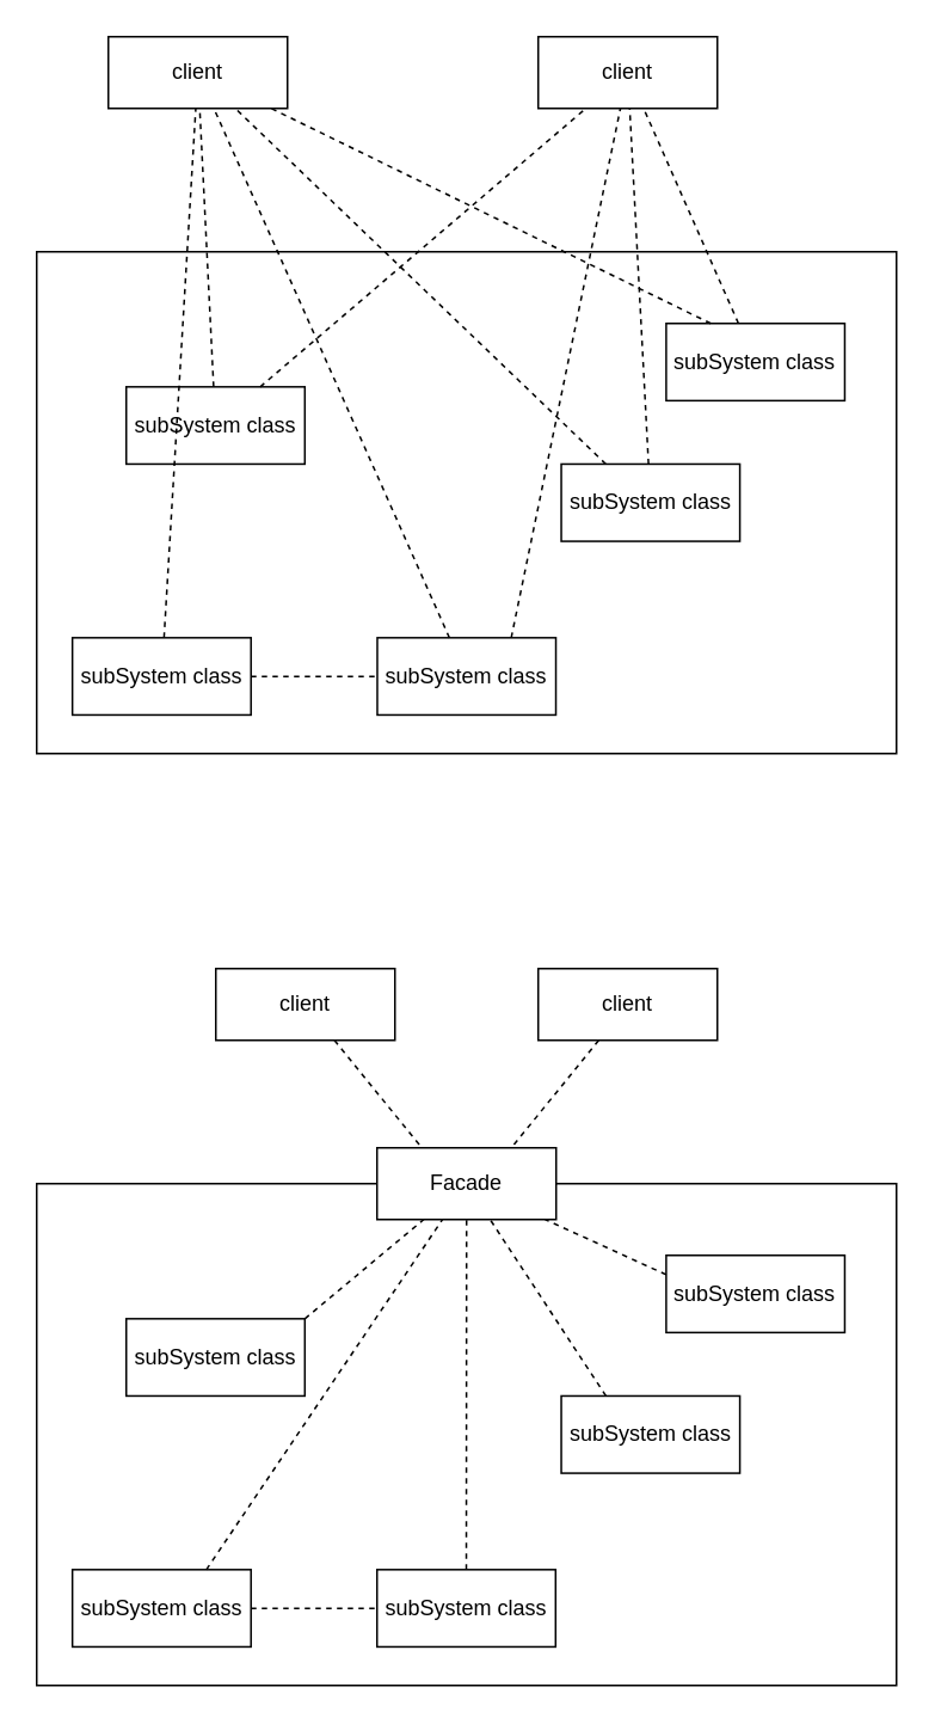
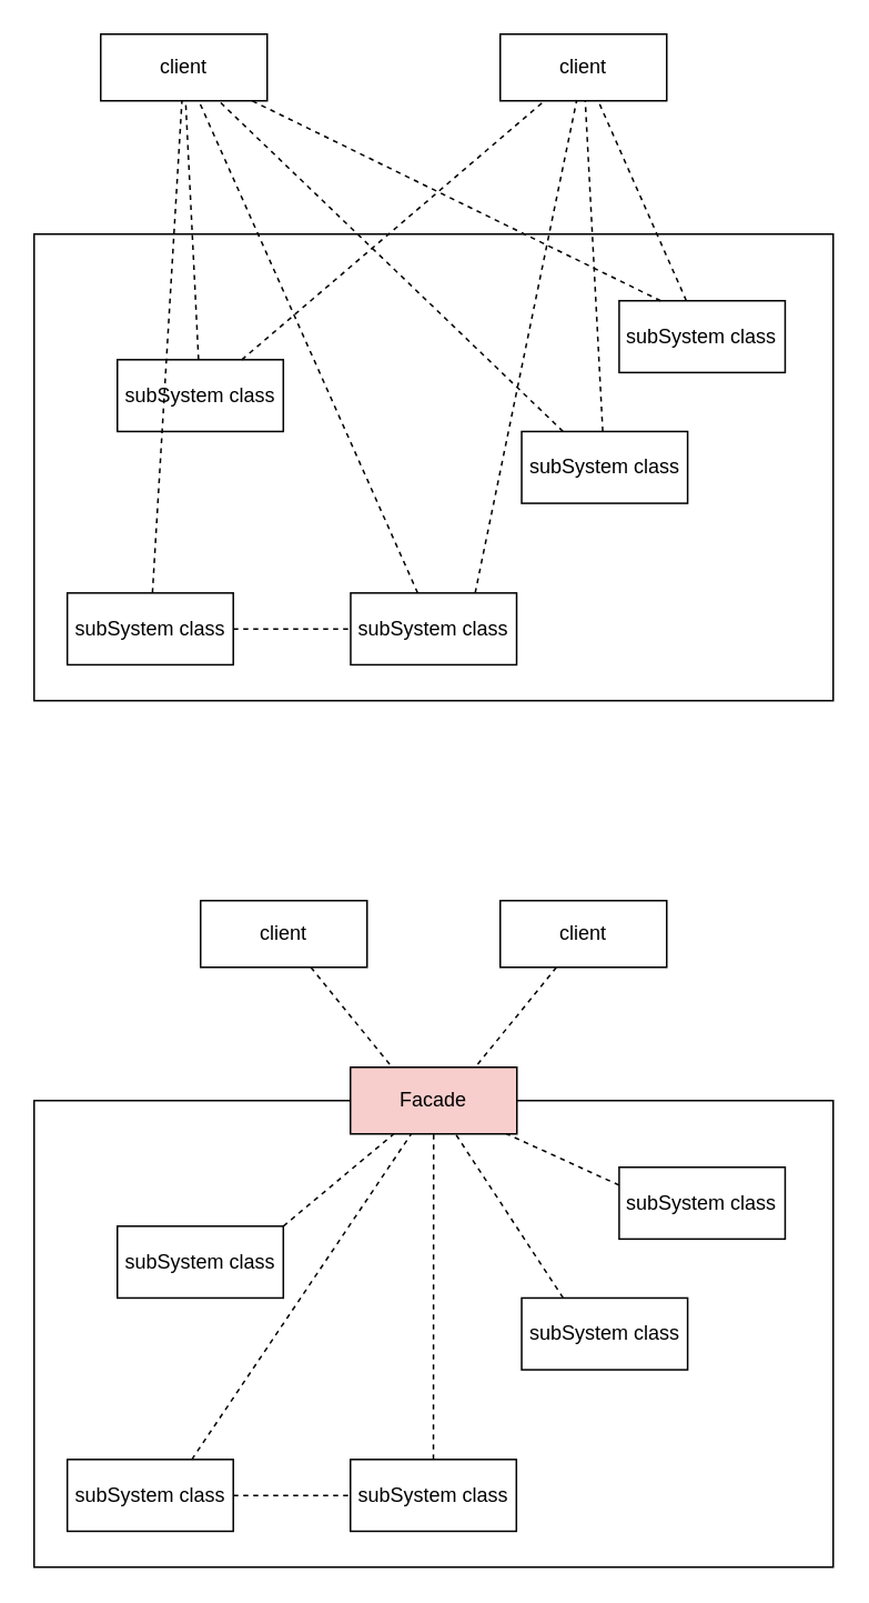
- <mxCell id="31" value="Facade" style="whiteSpace=wrap;html=1;align=center;" vertex="1" parent="1"><mxGeometry x="210" y="640" width="100" height="40" as="geometry" /></mxCell>
+ <mxCell id="31" value="Facade" style="whiteSpace=wrap;html=1;align=center;fillColor=#f8cecc;" vertex="1" parent="1"><mxGeometry x="210" y="640" width="100" height="40" as="geometry" /></mxCell>
